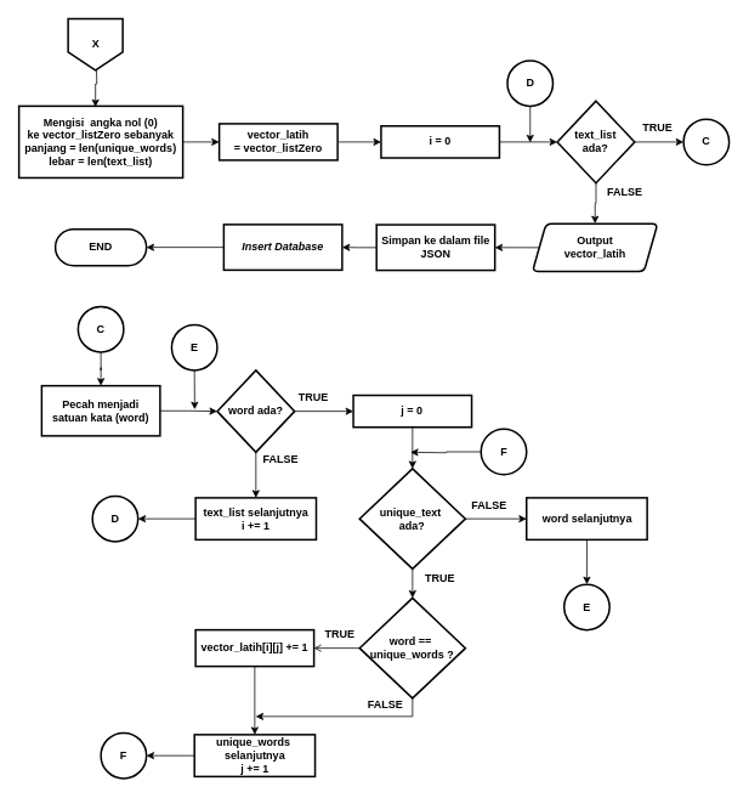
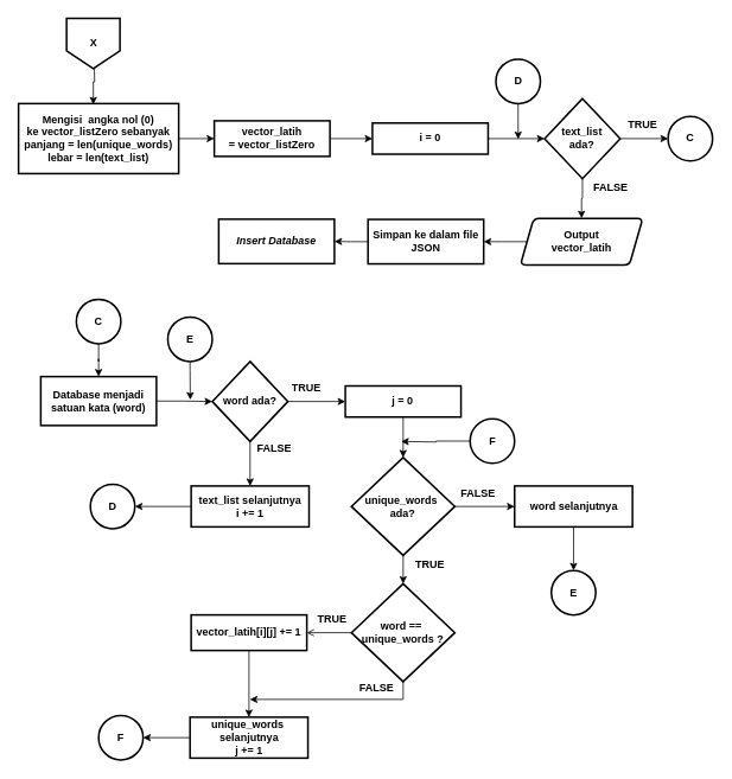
- <mxCell id="36" value="END" style="rounded=1;whiteSpace=wrap;html=1;absoluteArcSize=1;arcSize=41;strokeWidth=2;fontStyle=1" vertex="1" parent="1"><mxGeometry x="60" y="251" width="100" height="40" as="geometry" /></mxCell>
- <mxCell id="37" style="edgeStyle=orthogonalEdgeStyle;rounded=0;orthogonalLoop=1;jettySize=auto;html=1;entryX=1;entryY=0.5;entryDx=0;entryDy=0;" edge="1" parent="1" source="38" target="36"><mxGeometry relative="1" as="geometry" /></mxCell>
- <mxCell id="8" value="&lt;b&gt;Pecah menjadi &lt;br&gt;satuan kata (word)&lt;/b&gt;" style="rounded=1;whiteSpace=wrap;html=1;absoluteArcSize=1;arcSize=0;strokeWidth=2;" vertex="1" parent="1"><mxGeometry x="45" y="423" width="130" height="55" as="geometry" /></mxCell>
+ <mxCell id="8" value="&lt;b&gt;Database menjadi &lt;br&gt;satuan kata (word)&lt;/b&gt;" style="rounded=1;whiteSpace=wrap;html=1;absoluteArcSize=1;arcSize=0;strokeWidth=2;" vertex="1" parent="1"><mxGeometry x="45" y="423" width="130" height="55" as="geometry" /></mxCell>
- <mxCell id="19" value="&lt;b&gt;unique_text&amp;nbsp;&lt;br&gt;&lt;/b&gt;ada?" style="strokeWidth=2;html=1;shape=mxgraph.flowchart.decision;whiteSpace=wrap;fontStyle=1" vertex="1" parent="1"><mxGeometry x="394.12" y="513.99" width="116.25" height="110.01" as="geometry" /></mxCell>
+ <mxCell id="19" value="&lt;b&gt;unique_words&amp;nbsp;&lt;br&gt;&lt;/b&gt;ada?" style="strokeWidth=2;html=1;shape=mxgraph.flowchart.decision;whiteSpace=wrap;fontStyle=1" vertex="1" parent="1"><mxGeometry x="394.12" y="513.99" width="116.25" height="110.01" as="geometry" /></mxCell>
